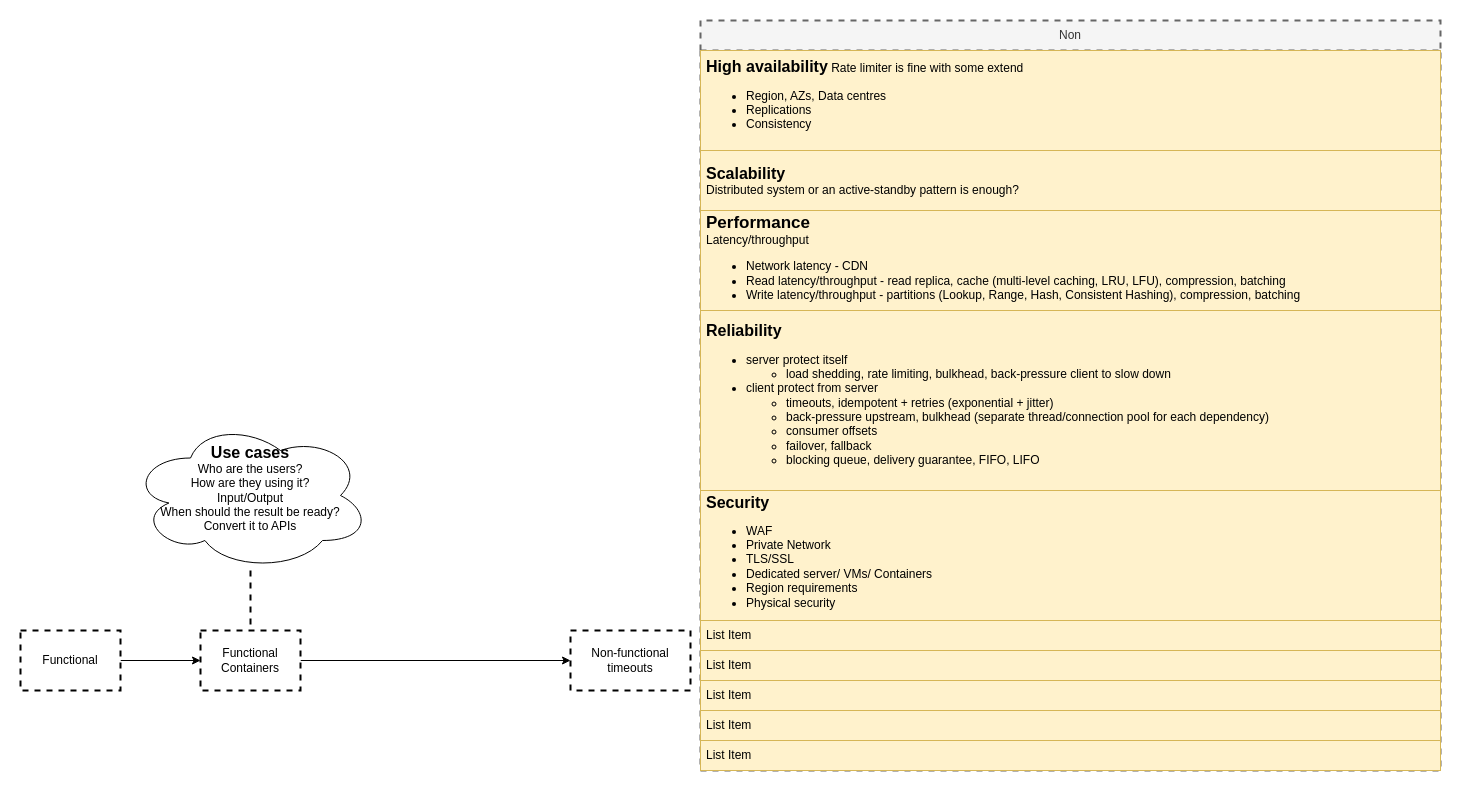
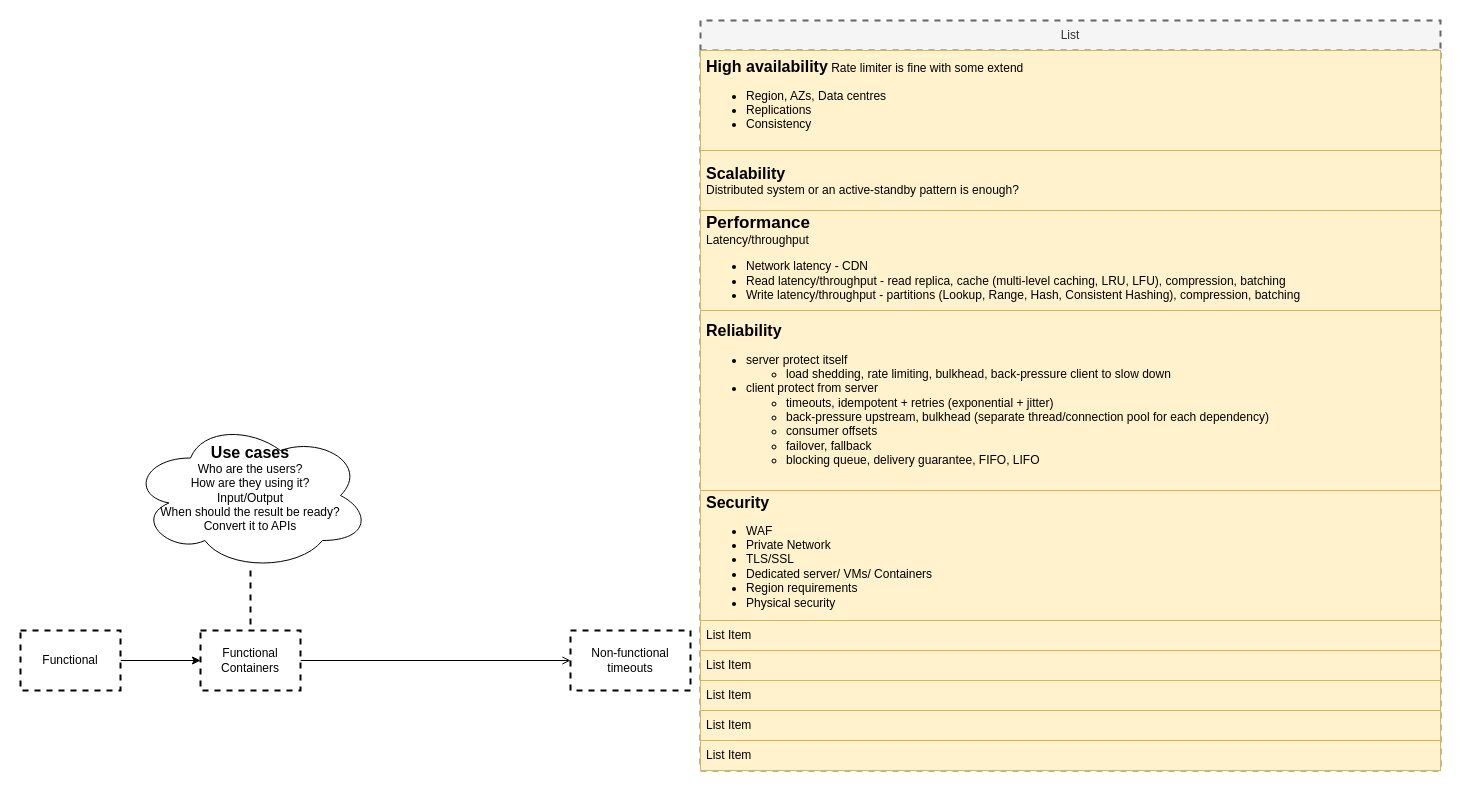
- <mxCell id="9" value="Non" style="swimlane;fontStyle=0;childLayout=stackLayout;horizontal=1;startSize=30;horizontalStack=0;resizeParent=1;resizeParentMax=0;resizeLast=0;collapsible=1;marginBottom=0;whiteSpace=wrap;html=1;rounded=0;dashed=1;strokeWidth=2;align=center;verticalAlign=middle;fontFamily=Helvetica;fontSize=12;fillColor=#f5f5f5;strokeColor=#666666;fontColor=#333333;" vertex="1" parent="1"><mxGeometry x="700" y="20" width="740" height="750" as="geometry"><mxRectangle x="740" y="-510" width="60" height="30" as="alternateBounds" /></mxGeometry></mxCell>
+ <mxCell id="9" value="List" style="swimlane;fontStyle=0;childLayout=stackLayout;horizontal=1;startSize=30;horizontalStack=0;resizeParent=1;resizeParentMax=0;resizeLast=0;collapsible=1;marginBottom=0;whiteSpace=wrap;html=1;rounded=0;dashed=1;strokeWidth=2;align=center;verticalAlign=middle;fontFamily=Helvetica;fontSize=12;fillColor=#f5f5f5;strokeColor=#666666;fontColor=#333333;" vertex="1" parent="1"><mxGeometry x="700" y="20" width="740" height="750" as="geometry"><mxRectangle x="740" y="-510" width="60" height="30" as="alternateBounds" /></mxGeometry></mxCell>
- <mxCell id="4" value="" style="edgeStyle=orthogonalEdgeStyle;rounded=0;orthogonalLoop=1;jettySize=auto;html=1;fontFamily=Helvetica;fontSize=12;fontColor=default;" edge="1" parent="1" source="5" target="8"><mxGeometry relative="1" as="geometry" /></mxCell>
+ <mxCell id="4" value="" style="edgeStyle=orthogonalEdgeStyle;rounded=0;orthogonalLoop=1;jettySize=auto;html=1;fontFamily=Helvetica;fontSize=12;fontColor=default;endArrow=open;" edge="1" parent="1" source="5" target="8"><mxGeometry relative="1" as="geometry" /></mxCell>
